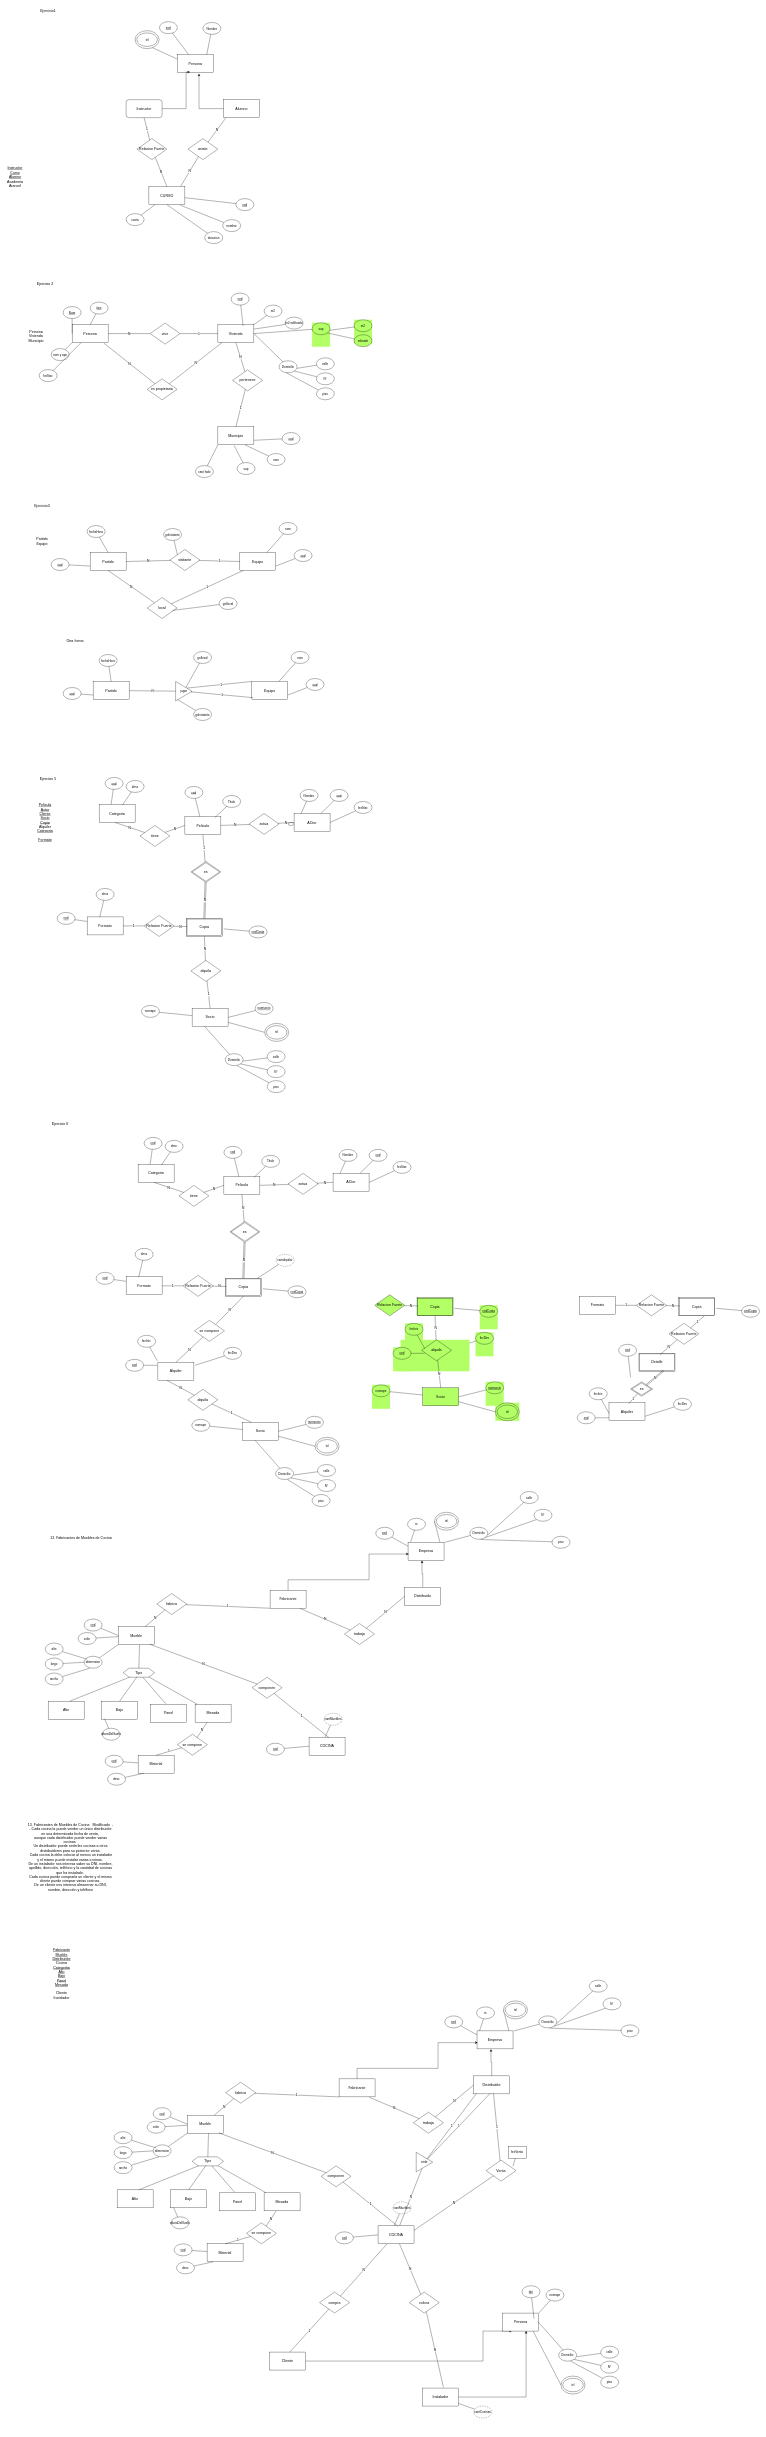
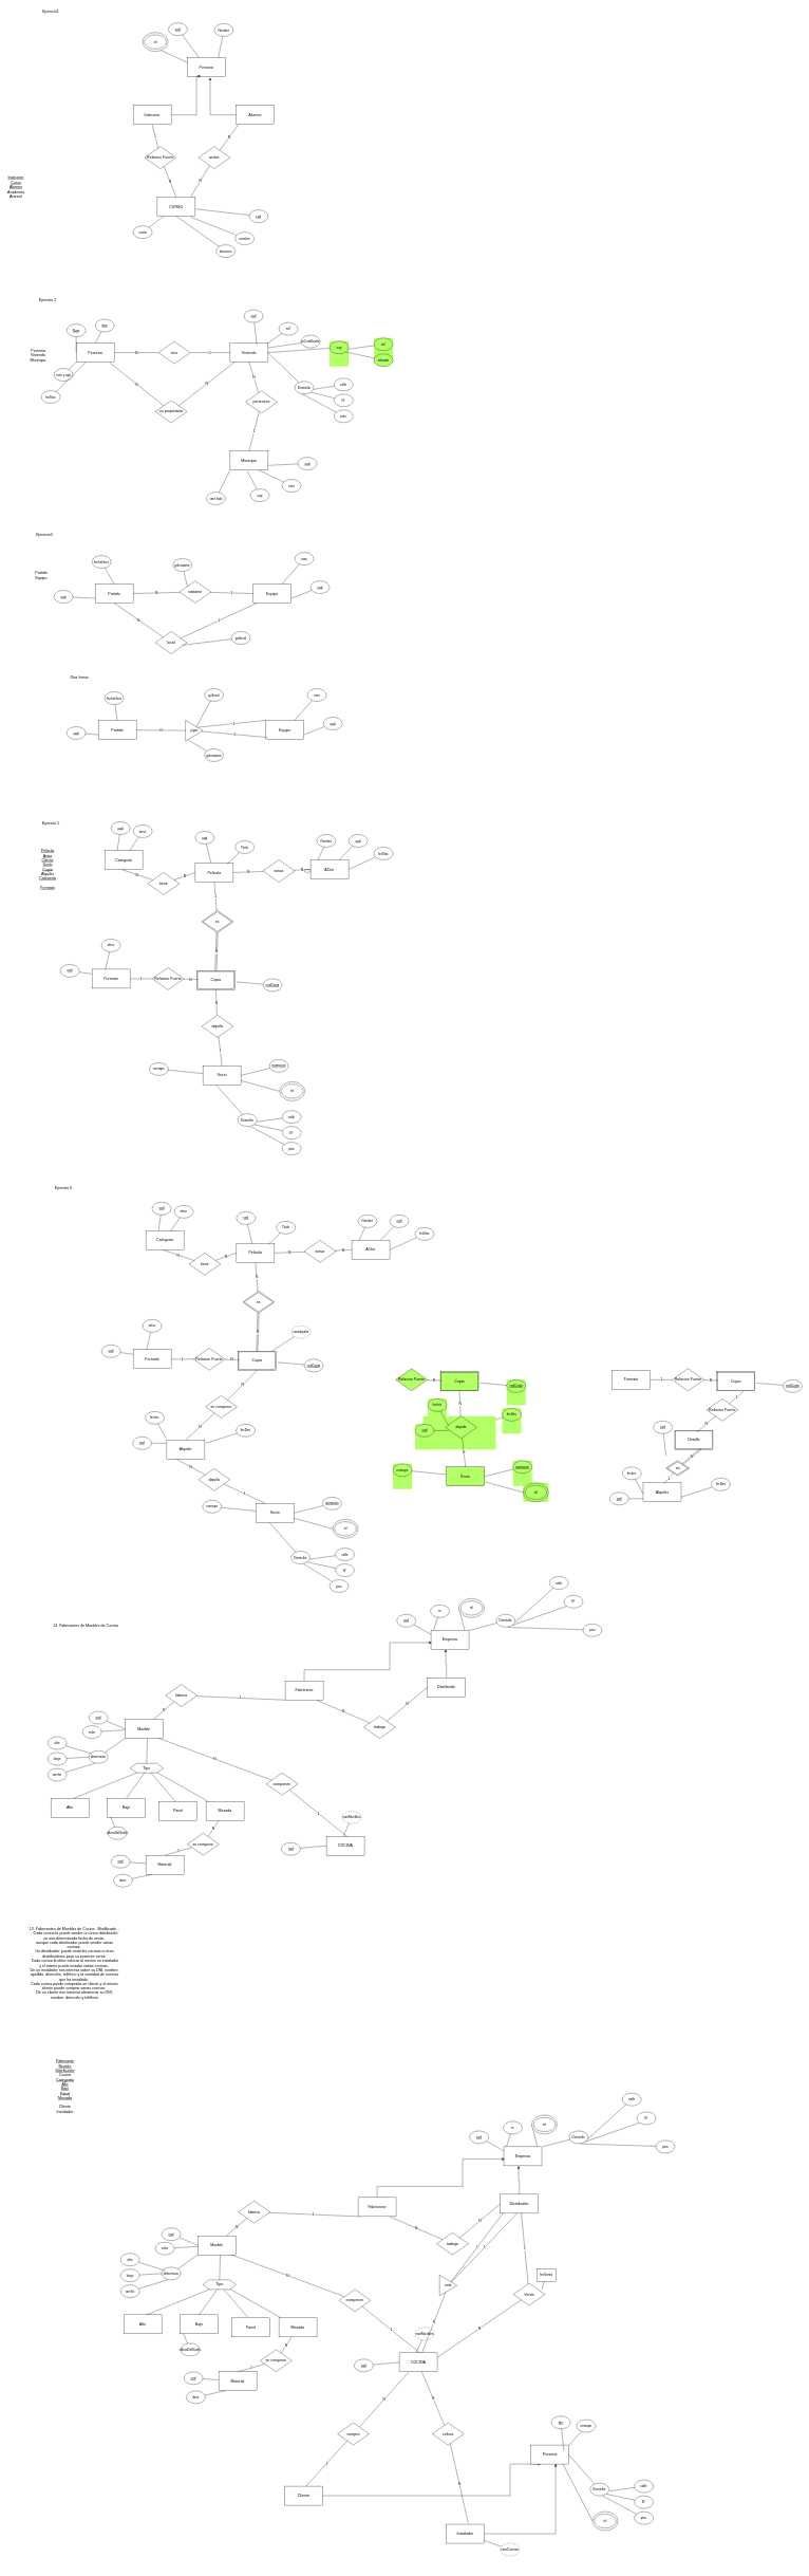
- <mxCell id="3" value="Instructor" style="whiteSpace=wrap;html=1;rounded=1;" parent="1" vertex="1"><mxGeometry x="420" y="330" width="120" height="60" as="geometry" /></mxCell>
+ <mxCell id="3" value="Instructor" style="rounded=0;whiteSpace=wrap;html=1;" parent="1" vertex="1"><mxGeometry x="420" y="330" width="120" height="60" as="geometry" /></mxCell>
- <mxCell id="112" value="Partido&lt;div&gt;Equipo&lt;/div&gt;&lt;div&gt;&lt;br&gt;&lt;/div&gt;" style="text;html=1;align=center;verticalAlign=middle;whiteSpace=wrap;rounded=0;" parent="1" vertex="1"><mxGeometry x="110" y="1760" width="60" height="100" as="geometry" /></mxCell>
+ <mxCell id="112" value="Partido&lt;div&gt;Equipo&lt;/div&gt;&lt;div&gt;&lt;br&gt;&lt;/div&gt;" style="text;html=1;align=center;verticalAlign=middle;whiteSpace=wrap;rounded=0;" parent="1" vertex="1"><mxGeometry x="100" y="1770" width="60" height="100" as="geometry" /></mxCell>
